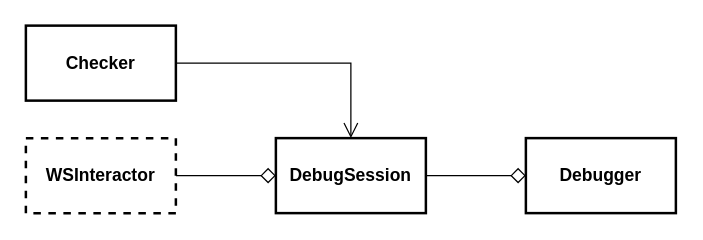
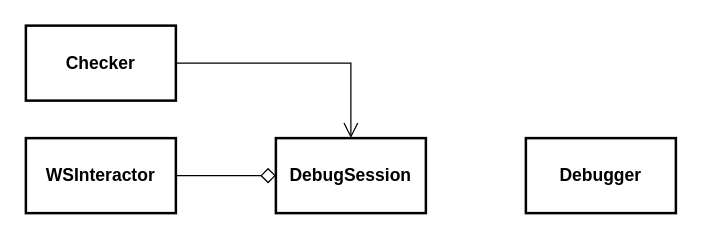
- <mxCell id="3" value="&lt;b&gt;&lt;font style=&quot;font-size: 14px&quot;&gt;WSInteractor&lt;/font&gt;&lt;/b&gt;" style="rounded=0;whiteSpace=wrap;html=1;strokeWidth=2;dashed=1;" vertex="1" parent="1"><mxGeometry x="20" y="110" width="120" height="60" as="geometry" /></mxCell>
+ <mxCell id="3" value="&lt;b&gt;&lt;font style=&quot;font-size: 14px&quot;&gt;WSInteractor&lt;/font&gt;&lt;/b&gt;" style="rounded=0;whiteSpace=wrap;html=1;strokeWidth=2;" vertex="1" parent="1"><mxGeometry x="20" y="110" width="120" height="60" as="geometry" /></mxCell>
- <mxCell id="4" value="" style="edgeStyle=orthogonalEdgeStyle;rounded=0;orthogonalLoop=1;jettySize=auto;html=1;fontSize=14;endArrow=diamond;endFill=0;endSize=10;" edge="1" parent="1" source="5" target="6"><mxGeometry relative="1" as="geometry" /></mxCell>
